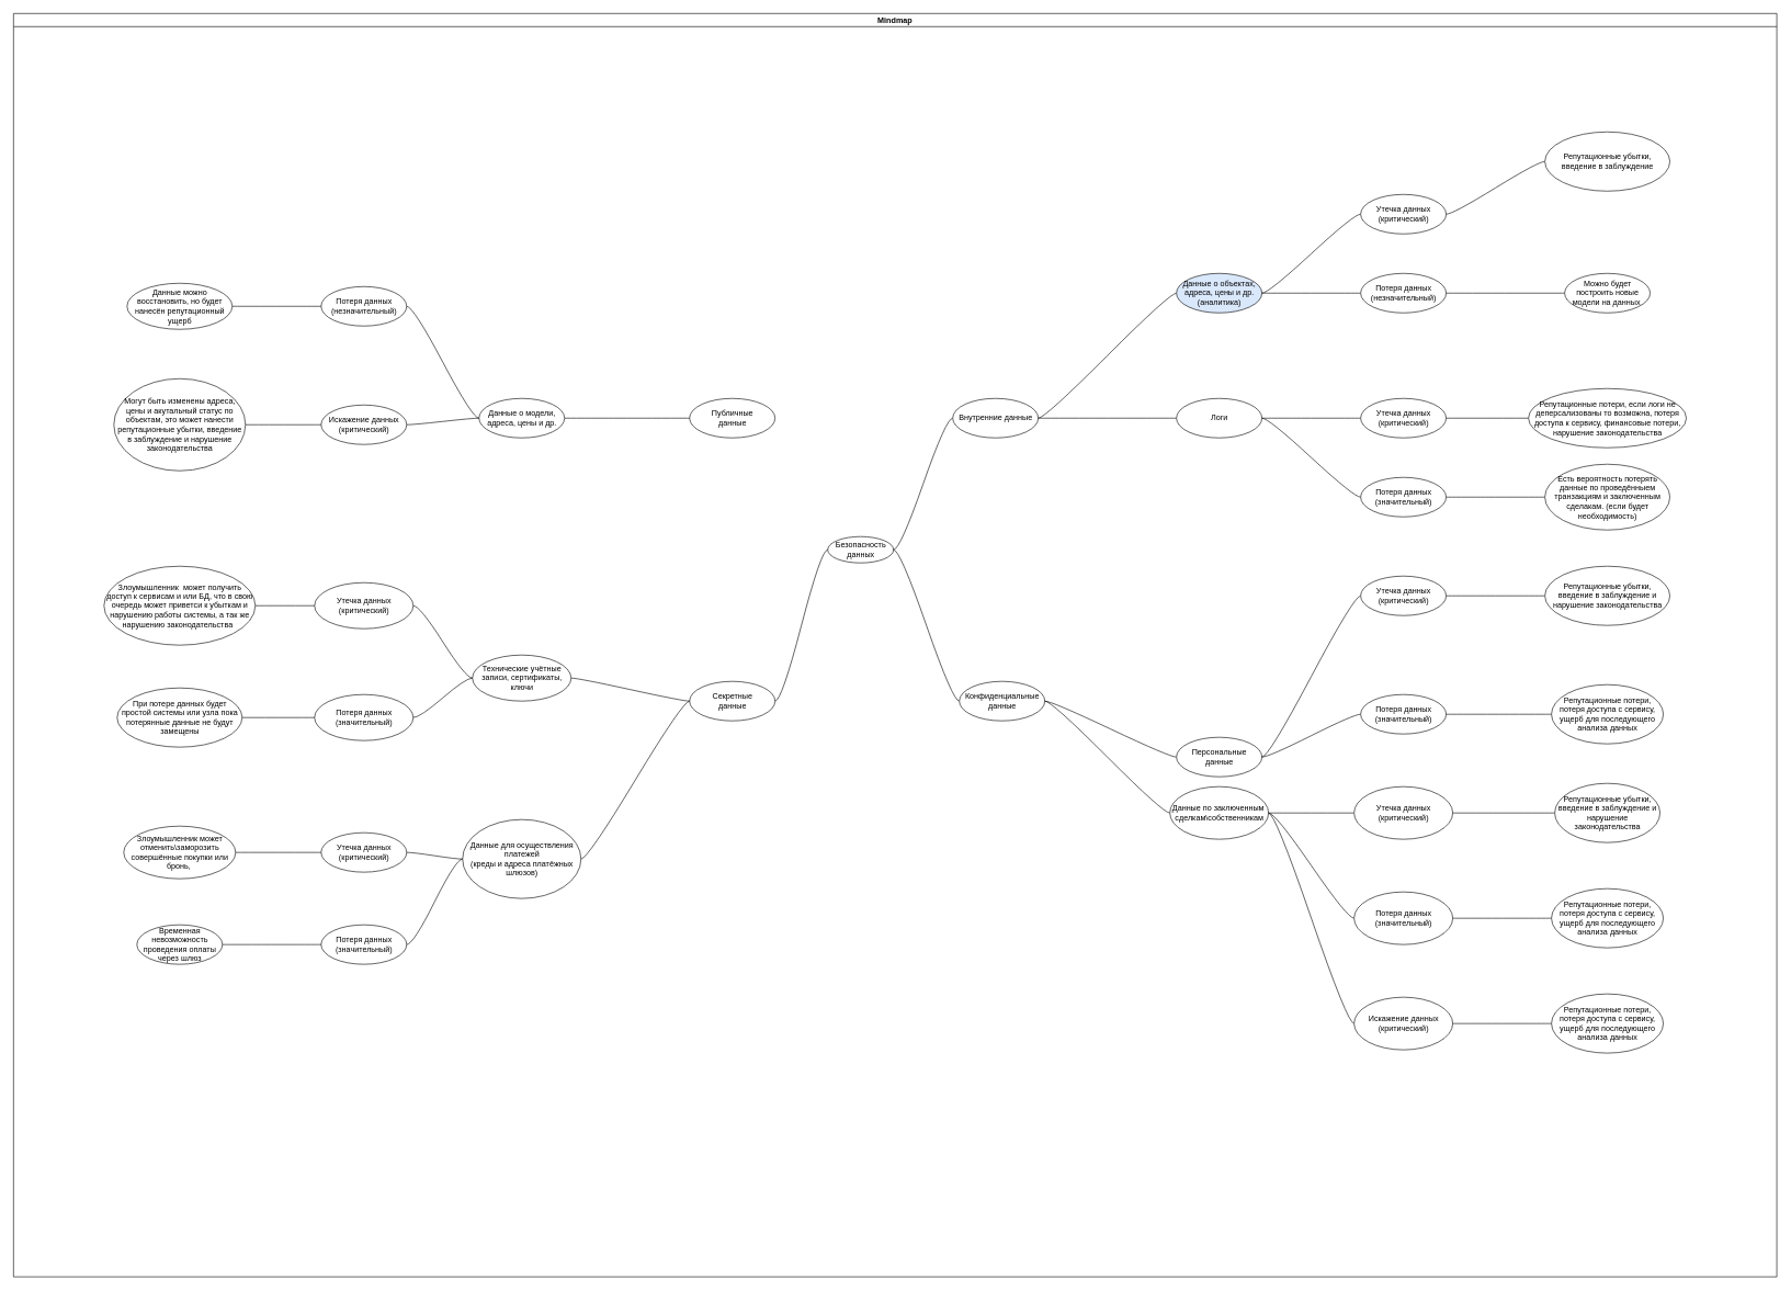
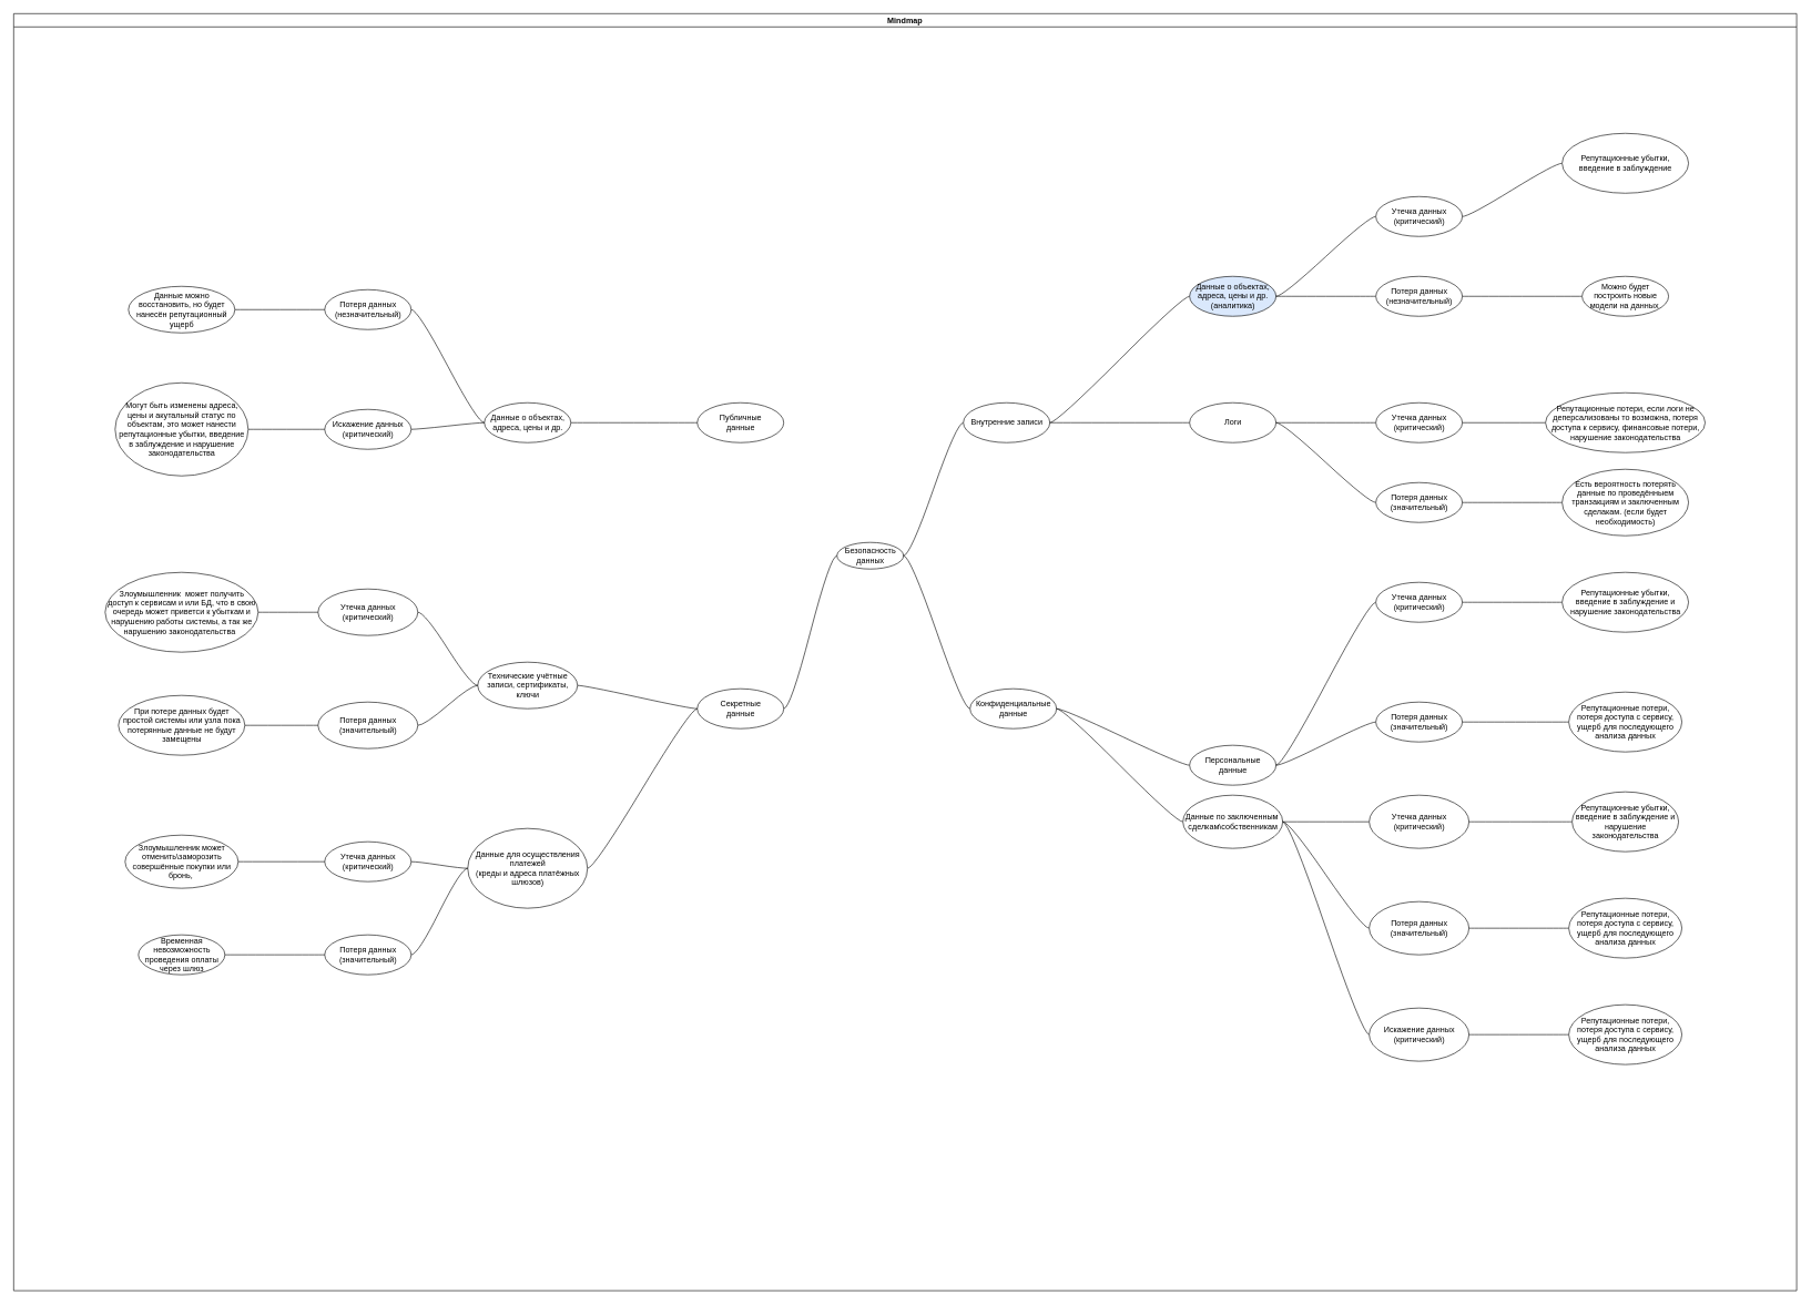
- <mxCell id="32" value="Данные о модели, адреса, цены и др." style="ellipse;whiteSpace=wrap;html=1;align=center;treeFolding=1;treeMoving=1;newEdgeStyle={&quot;edgeStyle&quot;:&quot;entityRelationEdgeStyle&quot;,&quot;startArrow&quot;:&quot;none&quot;,&quot;endArrow&quot;:&quot;none&quot;,&quot;segment&quot;:10,&quot;curved&quot;:1,&quot;sourcePerimeterSpacing&quot;:0,&quot;targetPerimeterSpacing&quot;:0};" vertex="1" parent="2"><mxGeometry x="707.5" y="585" width="130" height="60" as="geometry" /></mxCell>
+ <mxCell id="32" value="Данные о объектах, адреса, цены и др." style="ellipse;whiteSpace=wrap;html=1;align=center;treeFolding=1;treeMoving=1;newEdgeStyle={&quot;edgeStyle&quot;:&quot;entityRelationEdgeStyle&quot;,&quot;startArrow&quot;:&quot;none&quot;,&quot;endArrow&quot;:&quot;none&quot;,&quot;segment&quot;:10,&quot;curved&quot;:1,&quot;sourcePerimeterSpacing&quot;:0,&quot;targetPerimeterSpacing&quot;:0};" vertex="1" parent="2"><mxGeometry x="707.5" y="585" width="130" height="60" as="geometry" /></mxCell>
- <mxCell id="10" value="Внутренние данные" style="ellipse;whiteSpace=wrap;html=1;align=center;treeFolding=1;treeMoving=1;newEdgeStyle={&quot;edgeStyle&quot;:&quot;entityRelationEdgeStyle&quot;,&quot;startArrow&quot;:&quot;none&quot;,&quot;endArrow&quot;:&quot;none&quot;,&quot;segment&quot;:10,&quot;curved&quot;:1,&quot;sourcePerimeterSpacing&quot;:0,&quot;targetPerimeterSpacing&quot;:0};" vertex="1" parent="2"><mxGeometry x="1427.5" y="585" width="130" height="60" as="geometry" /></mxCell>
+ <mxCell id="10" value="Внутренние записи" style="ellipse;whiteSpace=wrap;html=1;align=center;treeFolding=1;treeMoving=1;newEdgeStyle={&quot;edgeStyle&quot;:&quot;entityRelationEdgeStyle&quot;,&quot;startArrow&quot;:&quot;none&quot;,&quot;endArrow&quot;:&quot;none&quot;,&quot;segment&quot;:10,&quot;curved&quot;:1,&quot;sourcePerimeterSpacing&quot;:0,&quot;targetPerimeterSpacing&quot;:0};" vertex="1" parent="2"><mxGeometry x="1427.5" y="585" width="130" height="60" as="geometry" /></mxCell>
